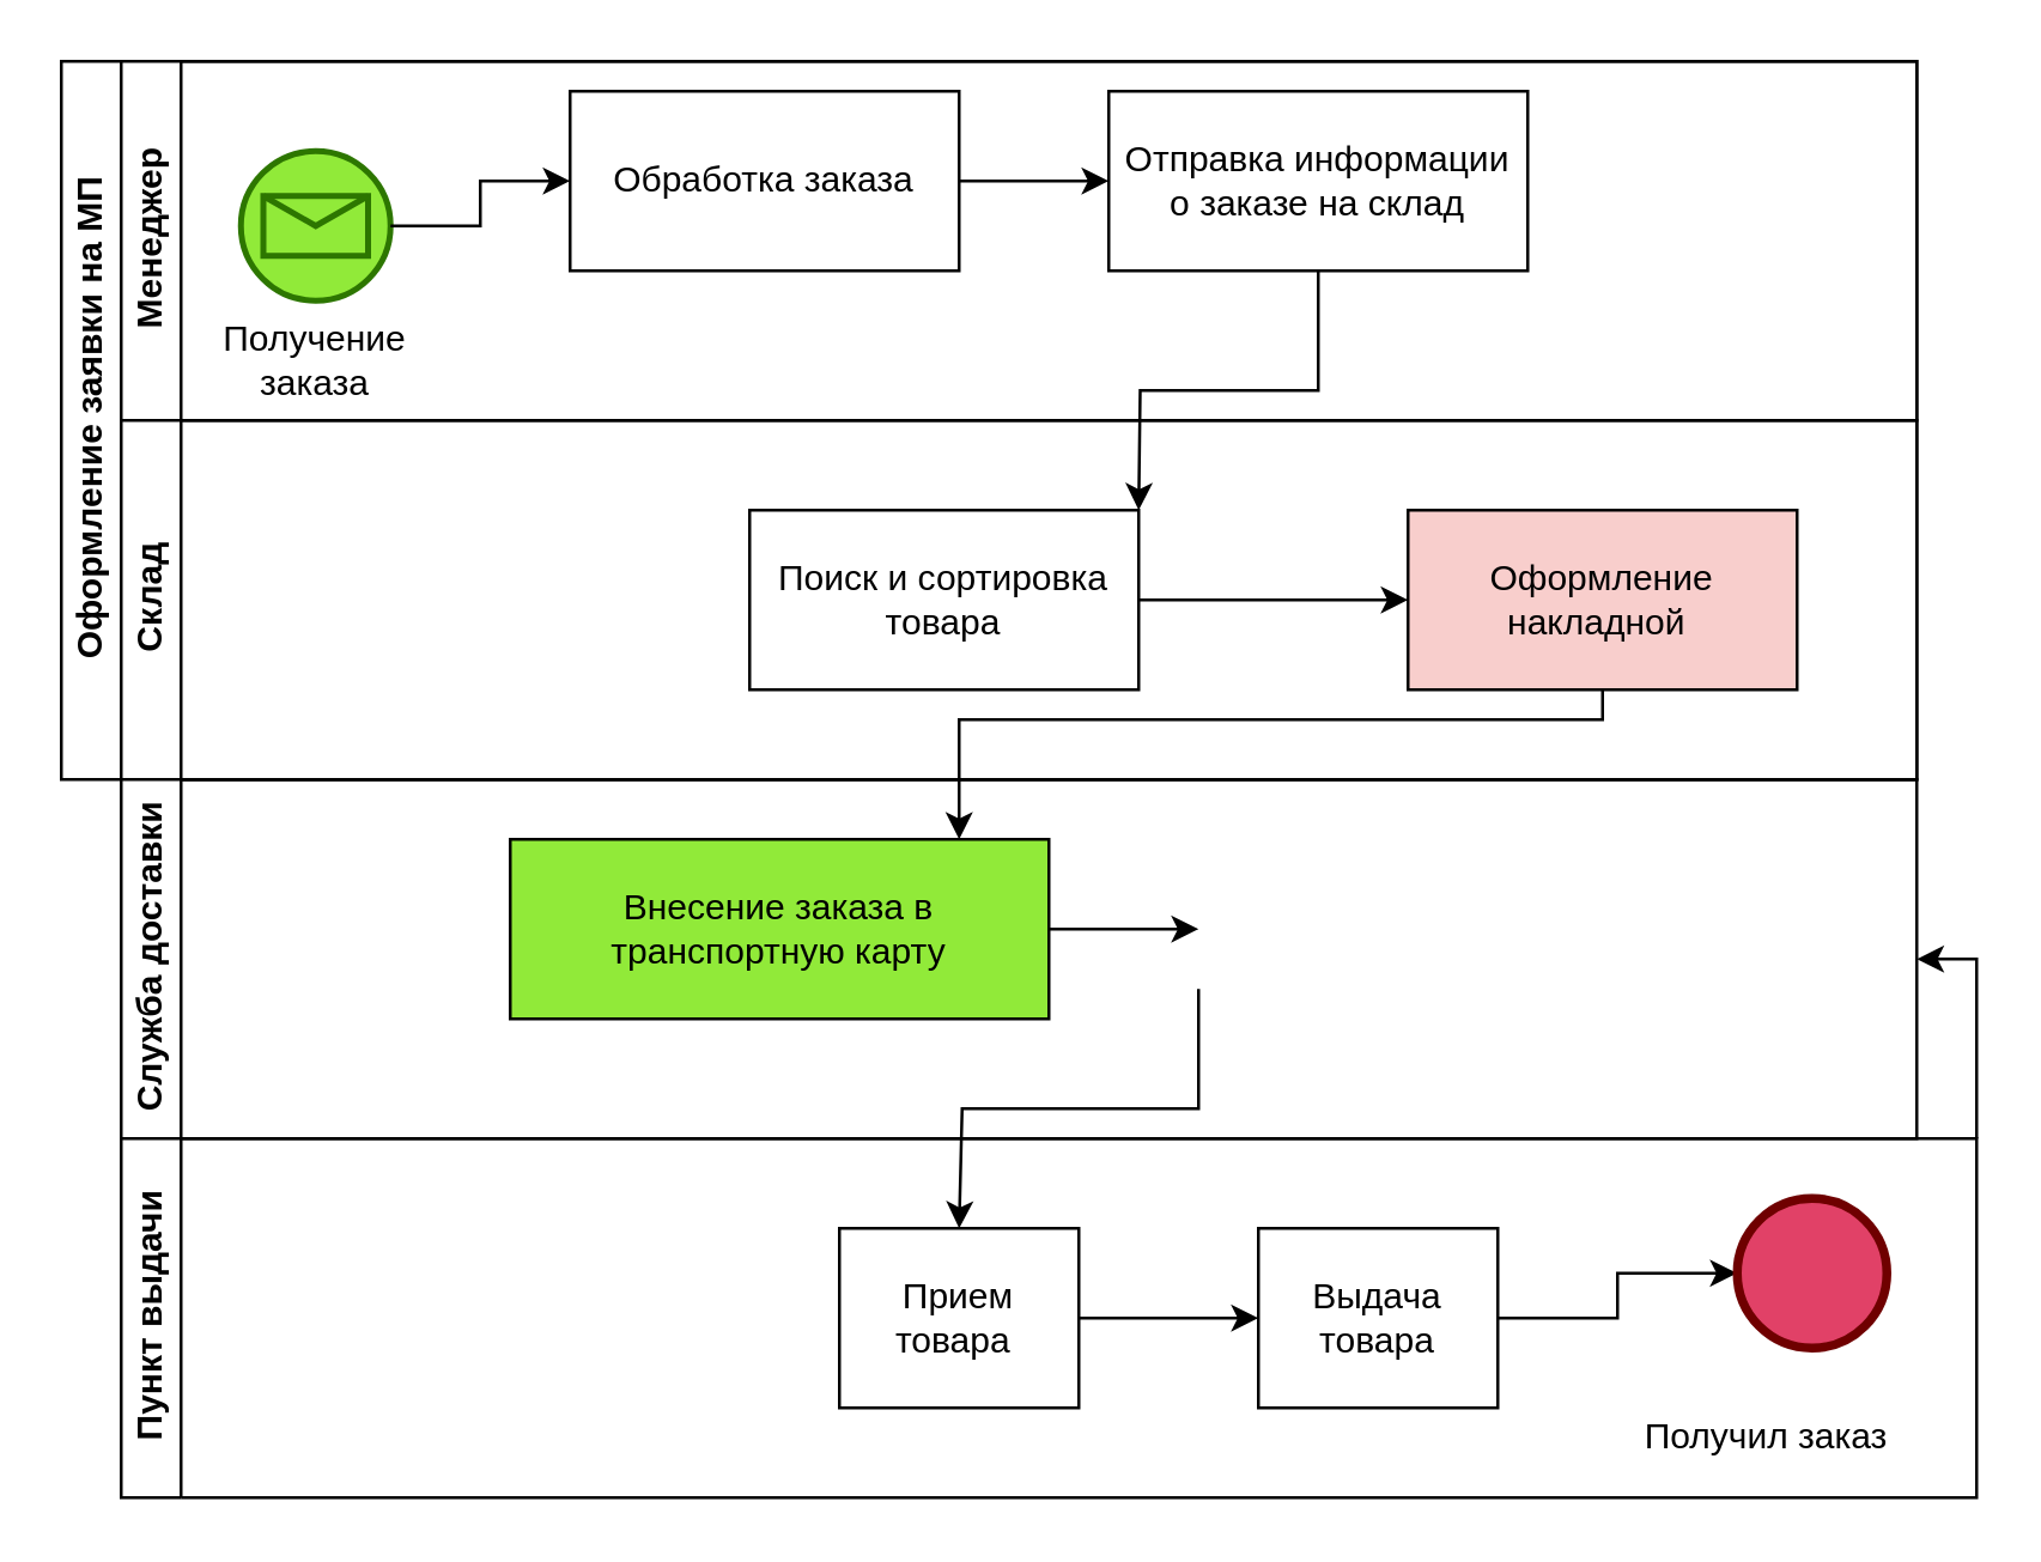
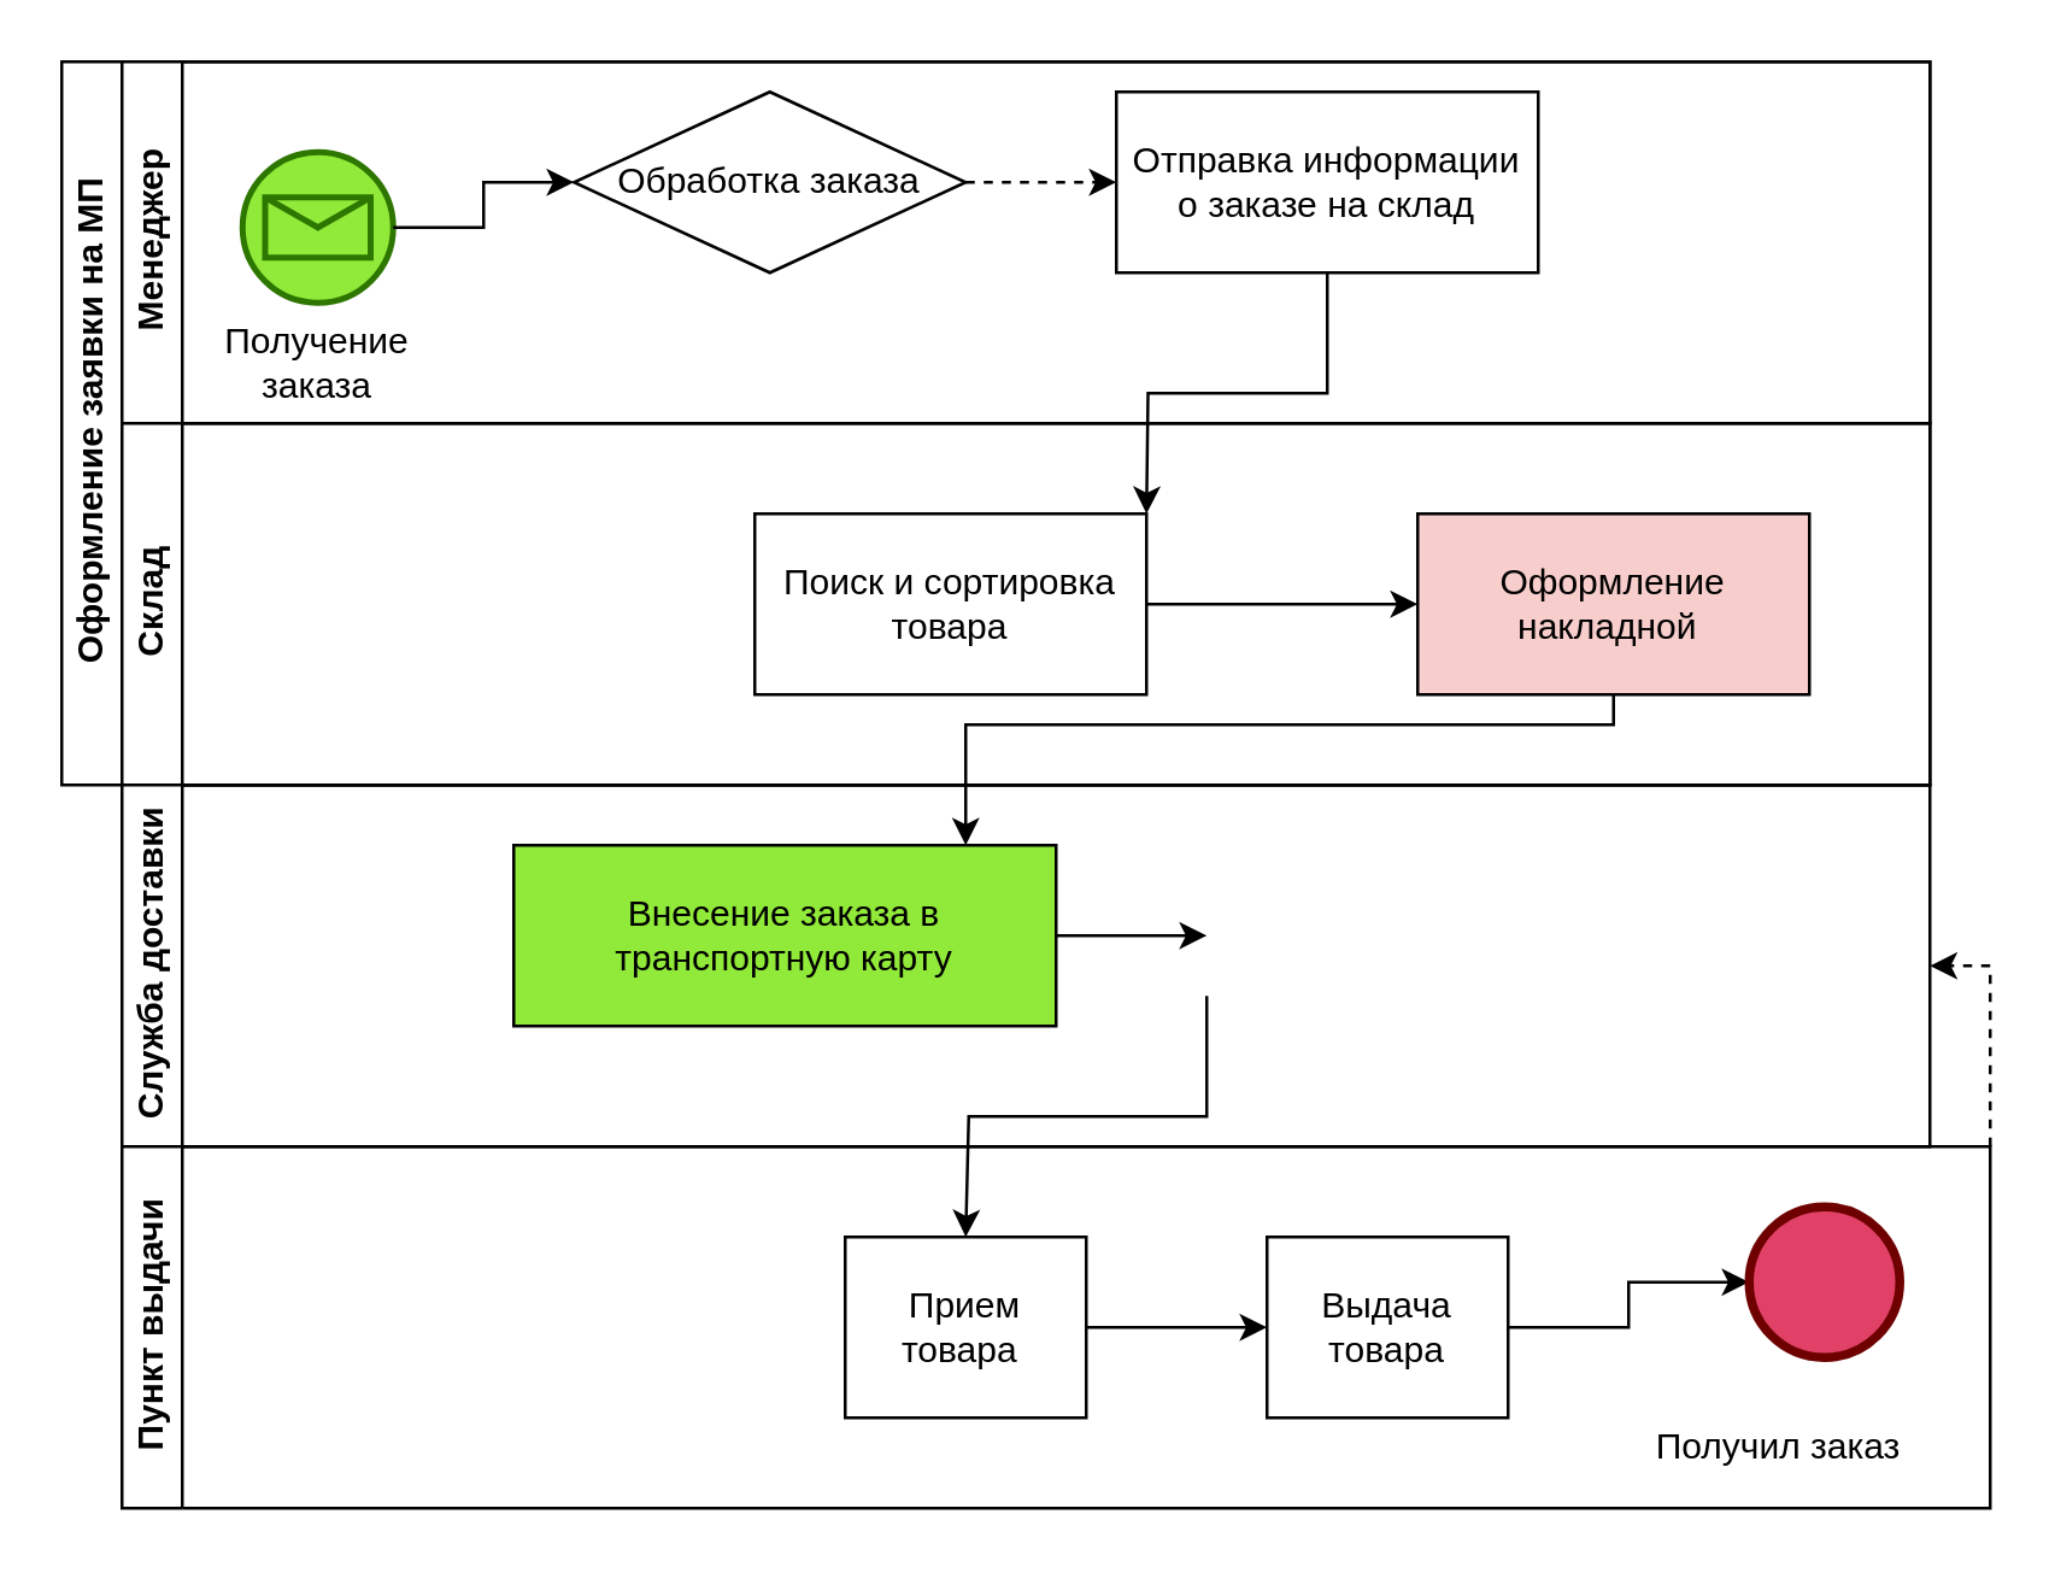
- <mxCell id="5" value="Обработка заказа" style="rounded=0;whiteSpace=wrap;html=1;fontFamily=Helvetica;fontSize=12;fontColor=#000000;align=center;" parent="3" vertex="1"><mxGeometry x="150" y="10" width="130" height="60" as="geometry" /></mxCell>
+ <mxCell id="5" value="Обработка заказа" style="rhombus;whiteSpace=wrap;html=1;fontFamily=Helvetica;fontSize=12;fontColor=#000000;align=center;" parent="3" vertex="1"><mxGeometry x="150" y="10" width="130" height="60" as="geometry" /></mxCell>
- <mxCell id="4" value="" style="edgeStyle=orthogonalEdgeStyle;rounded=0;orthogonalLoop=1;jettySize=auto;html=1;" parent="3" source="5" target="10" edge="1"><mxGeometry relative="1" as="geometry" /></mxCell>
+ <mxCell id="4" value="" style="edgeStyle=orthogonalEdgeStyle;rounded=0;orthogonalLoop=1;jettySize=auto;html=1;dashed=1;" parent="3" source="5" target="10" edge="1"><mxGeometry relative="1" as="geometry" /></mxCell>
- <mxCell id="19" style="edgeStyle=orthogonalEdgeStyle;rounded=0;orthogonalLoop=1;jettySize=auto;html=1;exitX=1;exitY=0;exitDx=0;exitDy=0;entryX=1;entryY=0.5;entryDx=0;entryDy=0;" parent="1" source="20" target="15" edge="1"><mxGeometry relative="1" as="geometry" /></mxCell>
+ <mxCell id="19" style="edgeStyle=orthogonalEdgeStyle;rounded=0;orthogonalLoop=1;jettySize=auto;html=1;exitX=1;exitY=0;exitDx=0;exitDy=0;entryX=1;entryY=0.5;entryDx=0;entryDy=0;dashed=1;" parent="1" source="20" target="15" edge="1"><mxGeometry relative="1" as="geometry" /></mxCell>
